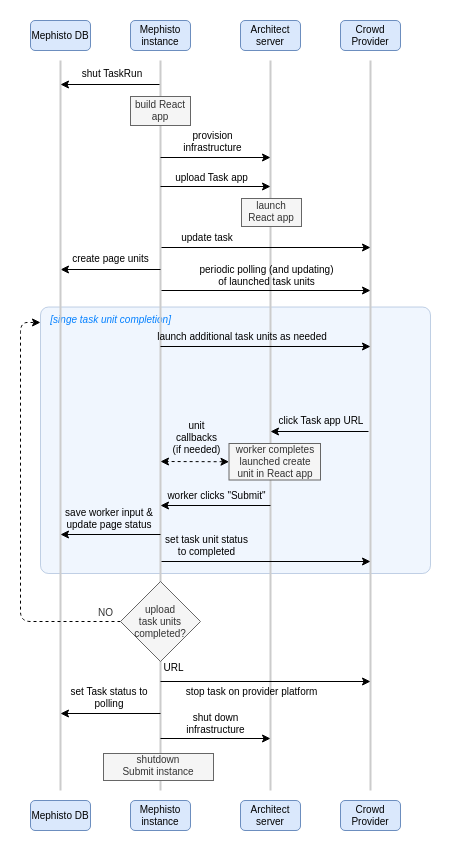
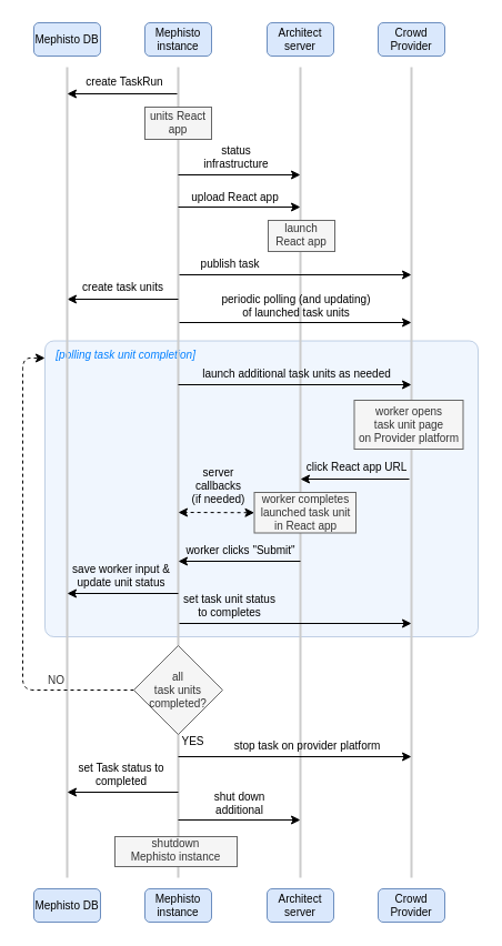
- <mxCell id="22" value="shut TaskRun" style="text;html=1;align=center;verticalAlign=middle;whiteSpace=wrap;rounded=0;fontSize=10;" parent="1" vertex="1"><mxGeometry x="68" y="64" width="88" height="17" as="geometry" /></mxCell>
+ <mxCell id="22" value="create TaskRun" style="text;html=1;align=center;verticalAlign=middle;whiteSpace=wrap;rounded=0;fontSize=10;" parent="1" vertex="1"><mxGeometry x="68" y="64" width="88" height="17" as="geometry" /></mxCell>
- <mxCell id="15" value="build React&lt;br&gt;app" style="text;html=1;align=center;verticalAlign=bottom;whiteSpace=wrap;rounded=0;fontSize=10;fillColor=#f5f5f5;fontColor=#333333;strokeColor=#666666;" parent="1" vertex="1"><mxGeometry x="130" y="96" width="60" height="29" as="geometry" /></mxCell>
+ <mxCell id="15" value="units React&lt;br&gt;app" style="text;html=1;align=center;verticalAlign=bottom;whiteSpace=wrap;rounded=0;fontSize=10;fillColor=#f5f5f5;fontColor=#333333;strokeColor=#666666;" parent="1" vertex="1"><mxGeometry x="130" y="96" width="60" height="29" as="geometry" /></mxCell>
- <mxCell id="24" value="provision infrastructure" style="text;html=1;align=center;verticalAlign=middle;whiteSpace=wrap;rounded=0;fontSize=10;" parent="1" vertex="1"><mxGeometry x="170" y="133" width="85" height="16" as="geometry" /></mxCell>
+ <mxCell id="24" value="status infrastructure" style="text;html=1;align=center;verticalAlign=middle;whiteSpace=wrap;rounded=0;fontSize=10;" parent="1" vertex="1"><mxGeometry x="170" y="133" width="85" height="16" as="geometry" /></mxCell>
- <mxCell id="14" value="upload Task app" style="text;html=1;align=center;verticalAlign=middle;whiteSpace=wrap;rounded=0;fontSize=10;" parent="1" vertex="1"><mxGeometry x="169" y="174" width="85" height="5" as="geometry" /></mxCell>
+ <mxCell id="14" value="upload React app" style="text;html=1;align=center;verticalAlign=middle;whiteSpace=wrap;rounded=0;fontSize=10;" parent="1" vertex="1"><mxGeometry x="169" y="174" width="85" height="5" as="geometry" /></mxCell>
- <mxCell id="18" value="update task" style="text;html=1;align=center;verticalAlign=middle;whiteSpace=wrap;rounded=0;fontSize=10;" parent="1" vertex="1"><mxGeometry x="173" y="228" width="68" height="17" as="geometry" /></mxCell>
+ <mxCell id="18" value="publish task" style="text;html=1;align=center;verticalAlign=middle;whiteSpace=wrap;rounded=0;fontSize=10;" parent="1" vertex="1"><mxGeometry x="173" y="228" width="68" height="17" as="geometry" /></mxCell>
- <mxCell id="12" value="create page units" style="text;html=1;align=center;verticalAlign=middle;whiteSpace=wrap;rounded=0;fontSize=10;" parent="1" vertex="1"><mxGeometry x="70" y="249" width="81" height="17" as="geometry" /></mxCell>
+ <mxCell id="12" value="create task units" style="text;html=1;align=center;verticalAlign=middle;whiteSpace=wrap;rounded=0;fontSize=10;" parent="1" vertex="1"><mxGeometry x="70" y="249" width="81" height="17" as="geometry" /></mxCell>
- <mxCell id="2" value="&amp;nbsp; &amp;nbsp;[singe task unit completion]" style="rounded=1;whiteSpace=wrap;html=1;fillColor=#dae8fc;strokeColor=#6c8ebf;fontSize=10;verticalAlign=top;align=left;fontColor=#007FFF;arcSize=3;opacity=40;fontStyle=2" parent="1" vertex="1"><mxGeometry x="40" y="306.5" width="390" height="266.5" as="geometry" /></mxCell>
+ <mxCell id="2" value="&amp;nbsp; &amp;nbsp;[polling task unit completion]" style="rounded=1;whiteSpace=wrap;html=1;fillColor=#dae8fc;strokeColor=#6c8ebf;fontSize=10;verticalAlign=top;align=left;fontColor=#007FFF;arcSize=3;opacity=40;fontStyle=2" parent="1" vertex="1"><mxGeometry x="40" y="306.5" width="390" height="266.5" as="geometry" /></mxCell>
- <mxCell id="20" value="launch additional task units as needed" style="text;html=1;align=center;verticalAlign=middle;whiteSpace=wrap;rounded=0;fontSize=10;" parent="1" vertex="1"><mxGeometry x="155" y="327" width="174" height="17" as="geometry" /></mxCell>
+ <mxCell id="20" value="launch additional task units as needed" style="text;html=1;align=center;verticalAlign=middle;whiteSpace=wrap;rounded=0;fontSize=10;" parent="1" vertex="1"><mxGeometry x="180" y="327" width="174" height="17" as="geometry" /></mxCell>
+ <mxCell id="26" value="worker opens&lt;br&gt;task unit page&lt;br&gt;on Provider platform" style="text;html=1;align=center;verticalAlign=middle;whiteSpace=wrap;rounded=0;fontSize=10;fillColor=#f5f5f5;fontColor=#333333;strokeColor=#666666;" parent="1" vertex="1"><mxGeometry x="318.5" y="360" width="98" height="44" as="geometry" /></mxCell>
- <mxCell id="44" value="click Task app URL" style="text;html=1;align=center;verticalAlign=middle;whiteSpace=wrap;rounded=0;fontSize=10;" parent="1" vertex="1"><mxGeometry x="270" y="411" width="102" height="17" as="geometry" /></mxCell>
+ <mxCell id="44" value="click React app URL" style="text;html=1;align=center;verticalAlign=middle;whiteSpace=wrap;rounded=0;fontSize=10;" parent="1" vertex="1"><mxGeometry x="270" y="411" width="102" height="17" as="geometry" /></mxCell>
- <mxCell id="28" value="unit&lt;br&gt;callbacks&lt;br&gt;(if needed)" style="text;html=1;align=center;verticalAlign=middle;whiteSpace=wrap;rounded=0;fontSize=10;" parent="1" vertex="1"><mxGeometry x="170" y="416" width="53" height="41" as="geometry" /></mxCell>
+ <mxCell id="28" value="server&lt;br&gt;callbacks&lt;br&gt;(if needed)" style="text;html=1;align=center;verticalAlign=middle;whiteSpace=wrap;rounded=0;fontSize=10;" parent="1" vertex="1"><mxGeometry x="170" y="416" width="53" height="41" as="geometry" /></mxCell>
- <mxCell id="45" value="worker completes&lt;br&gt;launched create unit in React app" style="text;html=1;align=center;verticalAlign=middle;whiteSpace=wrap;rounded=0;fontSize=10;fillColor=#f5f5f5;fontColor=#333333;strokeColor=#666666;" parent="1" vertex="1"><mxGeometry x="228.5" y="443" width="91.5" height="36.5" as="geometry" /></mxCell>
+ <mxCell id="45" value="worker completes&lt;br&gt;launched task unit in React app" style="text;html=1;align=center;verticalAlign=middle;whiteSpace=wrap;rounded=0;fontSize=10;fillColor=#f5f5f5;fontColor=#333333;strokeColor=#666666;" parent="1" vertex="1"><mxGeometry x="228.5" y="443" width="91.5" height="36.5" as="geometry" /></mxCell>
- <mxCell id="32" value="save worker input &amp;amp; update page status" style="text;html=1;align=center;verticalAlign=middle;whiteSpace=wrap;rounded=0;fontSize=10;" parent="1" vertex="1"><mxGeometry x="64" y="509" width="90" height="17" as="geometry" /></mxCell>
+ <mxCell id="32" value="save worker input &amp;amp; update unit status" style="text;html=1;align=center;verticalAlign=middle;whiteSpace=wrap;rounded=0;fontSize=10;" parent="1" vertex="1"><mxGeometry x="64" y="509" width="90" height="17" as="geometry" /></mxCell>
- <mxCell id="34" value="set task unit status&lt;br&gt;to completed" style="text;html=1;align=center;verticalAlign=middle;whiteSpace=wrap;rounded=0;fontSize=10;" parent="1" vertex="1"><mxGeometry x="155" y="534" width="103" height="22" as="geometry" /></mxCell>
+ <mxCell id="34" value="set task unit status&lt;br&gt;to completes" style="text;html=1;align=center;verticalAlign=middle;whiteSpace=wrap;rounded=0;fontSize=10;" parent="1" vertex="1"><mxGeometry x="155" y="534" width="103" height="22" as="geometry" /></mxCell>
- <mxCell id="49" value="&lt;span style=&quot;color: rgb(51, 51, 51);&quot;&gt;NO&lt;/span&gt;" style="text;html=1;align=center;verticalAlign=middle;whiteSpace=wrap;rounded=0;fontSize=10;" parent="1" vertex="1"><mxGeometry x="95" y="605.5" width="21" height="13" as="geometry" /></mxCell>
+ <mxCell id="49" value="&lt;span style=&quot;color: rgb(51, 51, 51);&quot;&gt;NO&lt;/span&gt;" style="text;html=1;align=center;verticalAlign=middle;whiteSpace=wrap;rounded=0;fontSize=10;" parent="1" vertex="1"><mxGeometry x="40" y="605.5" width="21" height="13" as="geometry" /></mxCell>
- <mxCell id="47" value="upload&lt;br&gt;task units&lt;br&gt;completed?" style="rhombus;whiteSpace=wrap;html=1;fontSize=10;fillColor=#f5f5f5;fontColor=#333333;strokeColor=#666666;" parent="1" vertex="1"><mxGeometry x="120" y="581" width="80" height="80" as="geometry" /></mxCell>
+ <mxCell id="47" value="all&lt;br&gt;task units&lt;br&gt;completed?" style="rhombus;whiteSpace=wrap;html=1;fontSize=10;fillColor=#f5f5f5;fontColor=#333333;strokeColor=#666666;" parent="1" vertex="1"><mxGeometry x="120" y="581" width="80" height="80" as="geometry" /></mxCell>
- <mxCell id="48" value="URL" style="text;html=1;align=center;verticalAlign=middle;whiteSpace=wrap;rounded=0;fontSize=10;" parent="1" vertex="1"><mxGeometry x="164" y="660" width="19" height="13" as="geometry" /></mxCell>
+ <mxCell id="48" value="YES" style="text;html=1;align=center;verticalAlign=middle;whiteSpace=wrap;rounded=0;fontSize=10;" parent="1" vertex="1"><mxGeometry x="164" y="660" width="19" height="13" as="geometry" /></mxCell>
- <mxCell id="37" value="stop task on provider platform" style="text;html=1;align=center;verticalAlign=middle;whiteSpace=wrap;rounded=0;fontSize=10;" parent="1" vertex="1"><mxGeometry x="184" y="685" width="135" height="12" as="geometry" /></mxCell>
+ <mxCell id="37" value="stop task on provider platform" style="text;html=1;align=center;verticalAlign=middle;whiteSpace=wrap;rounded=0;fontSize=10;" parent="1" vertex="1"><mxGeometry x="209" y="665" width="135" height="12" as="geometry" /></mxCell>
- <mxCell id="41" value="set Task status to polling" style="text;html=1;align=center;verticalAlign=middle;whiteSpace=wrap;rounded=0;fontSize=10;" parent="1" vertex="1"><mxGeometry x="64" y="688" width="90" height="17" as="geometry" /></mxCell>
+ <mxCell id="41" value="set Task status to completed" style="text;html=1;align=center;verticalAlign=middle;whiteSpace=wrap;rounded=0;fontSize=10;" parent="1" vertex="1"><mxGeometry x="64" y="688" width="90" height="17" as="geometry" /></mxCell>
- <mxCell id="39" value="shut down infrastructure" style="text;html=1;align=center;verticalAlign=middle;whiteSpace=wrap;rounded=0;fontSize=10;" parent="1" vertex="1"><mxGeometry x="173" y="716" width="85" height="13" as="geometry" /></mxCell>
+ <mxCell id="39" value="shut down additional" style="text;html=1;align=center;verticalAlign=middle;whiteSpace=wrap;rounded=0;fontSize=10;" parent="1" vertex="1"><mxGeometry x="173" y="716" width="85" height="13" as="geometry" /></mxCell>
- <mxCell id="42" value="shutdown&lt;br&gt;Submit instance" style="text;html=1;align=center;verticalAlign=bottom;whiteSpace=wrap;rounded=0;fontSize=10;fillColor=#f5f5f5;fontColor=#333333;strokeColor=#666666;spacing=2;" parent="1" vertex="1"><mxGeometry x="103" y="753" width="110" height="27" as="geometry" /></mxCell>
+ <mxCell id="42" value="shutdown&lt;br&gt;Mephisto instance" style="text;html=1;align=center;verticalAlign=bottom;whiteSpace=wrap;rounded=0;fontSize=10;fillColor=#f5f5f5;fontColor=#333333;strokeColor=#666666;spacing=2;" parent="1" vertex="1"><mxGeometry x="103" y="753" width="110" height="27" as="geometry" /></mxCell>
